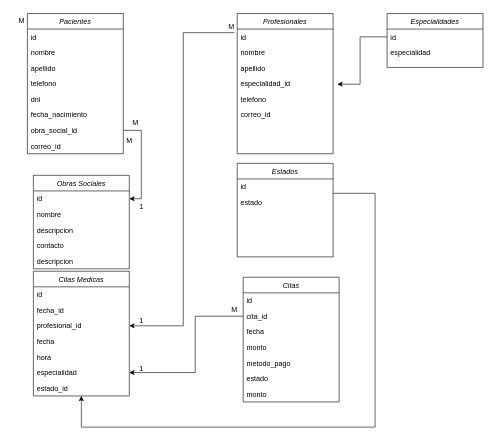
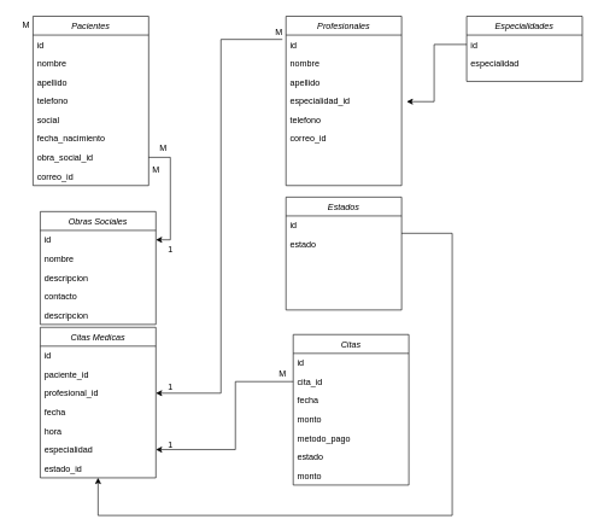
- <mxCell id="7" value="dni" style="text;align=left;verticalAlign=top;spacingLeft=4;spacingRight=4;overflow=hidden;rotatable=0;points=[[0,0.5],[1,0.5]];portConstraint=eastwest;rounded=0;shadow=0;html=0;" parent="2" vertex="1"><mxGeometry y="130" width="160" height="26" as="geometry" /></mxCell>
+ <mxCell id="7" value="social" style="text;align=left;verticalAlign=top;spacingLeft=4;spacingRight=4;overflow=hidden;rotatable=0;points=[[0,0.5],[1,0.5]];portConstraint=eastwest;rounded=0;shadow=0;html=0;" parent="2" vertex="1"><mxGeometry y="130" width="160" height="26" as="geometry" /></mxCell>
- <mxCell id="26" value="fecha_id" style="text;align=left;verticalAlign=top;spacingLeft=4;spacingRight=4;overflow=hidden;rotatable=0;points=[[0,0.5],[1,0.5]];portConstraint=eastwest;rounded=0;shadow=0;html=0;" parent="24" vertex="1"><mxGeometry y="52" width="160" height="26" as="geometry" /></mxCell>
+ <mxCell id="26" value="paciente_id" style="text;align=left;verticalAlign=top;spacingLeft=4;spacingRight=4;overflow=hidden;rotatable=0;points=[[0,0.5],[1,0.5]];portConstraint=eastwest;rounded=0;shadow=0;html=0;" parent="24" vertex="1"><mxGeometry y="52" width="160" height="26" as="geometry" /></mxCell>
